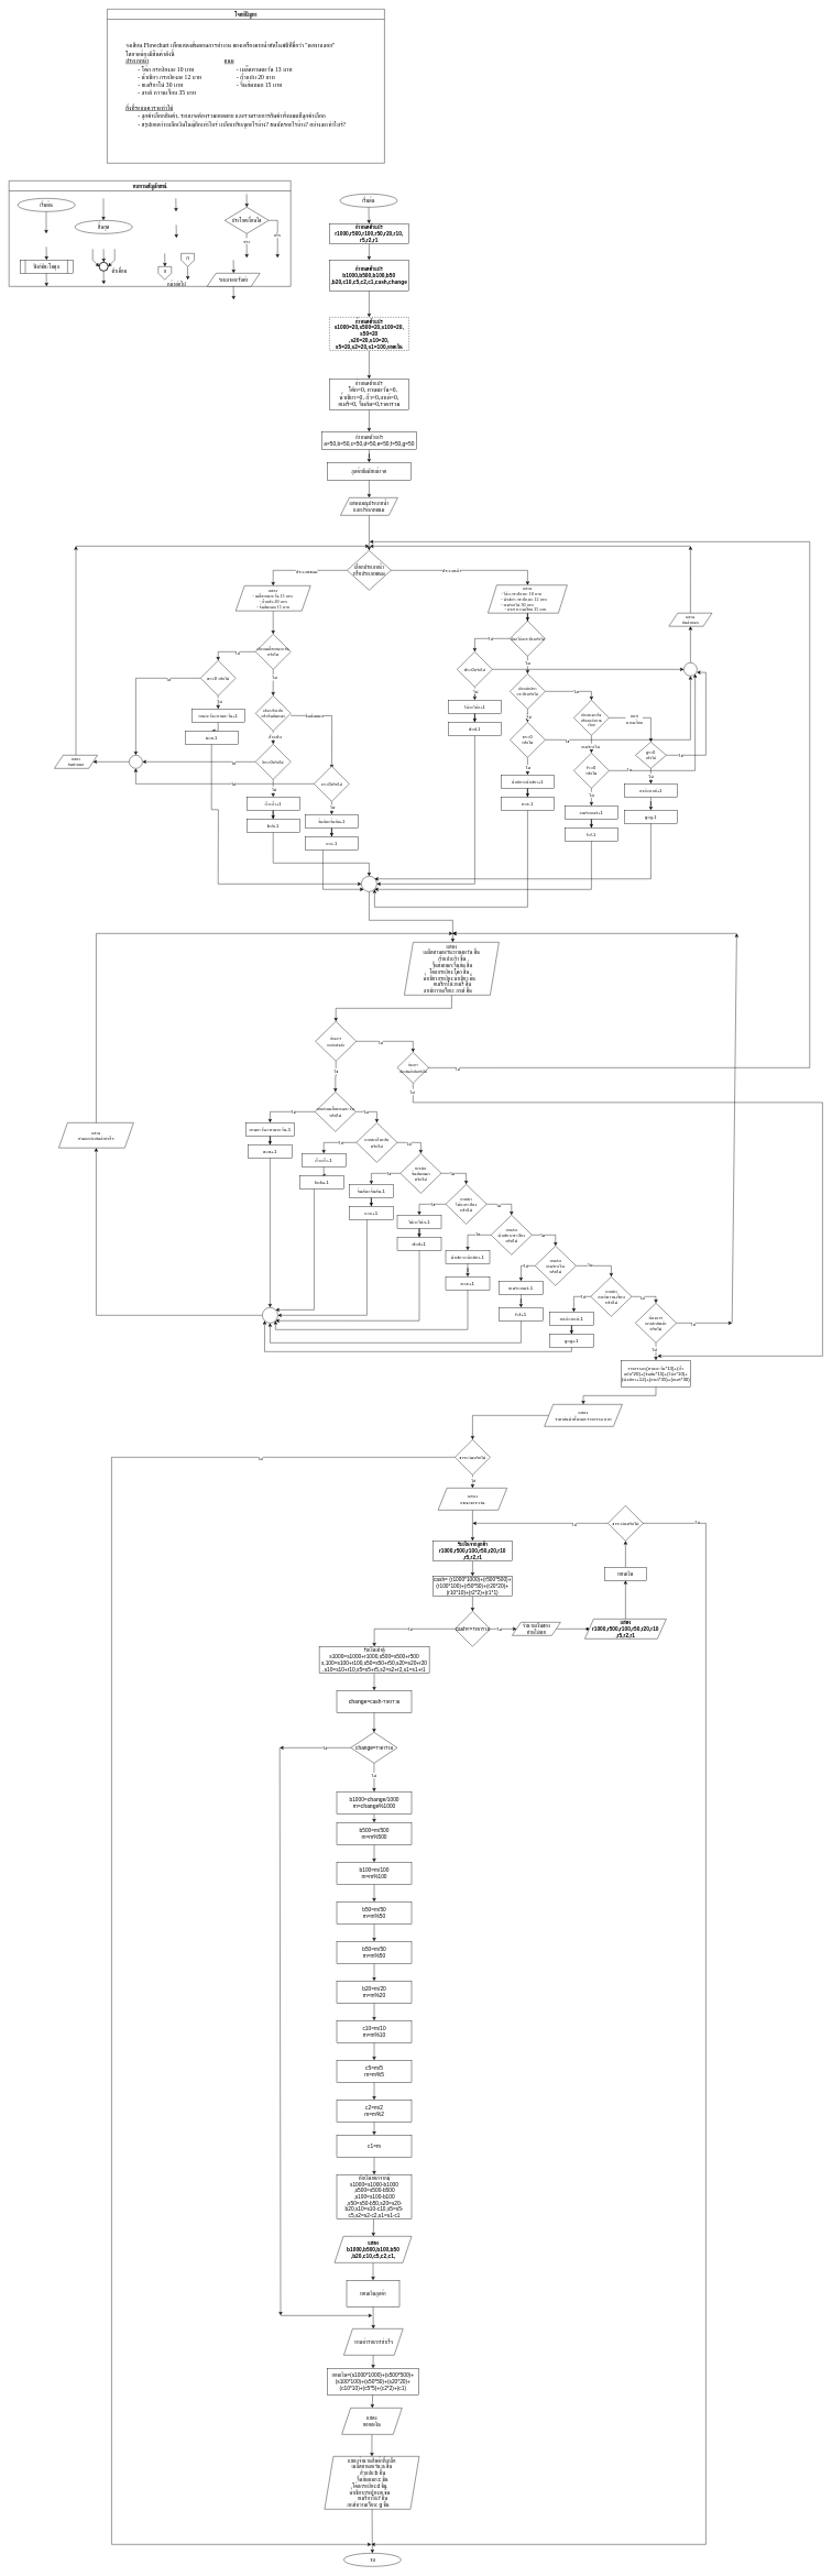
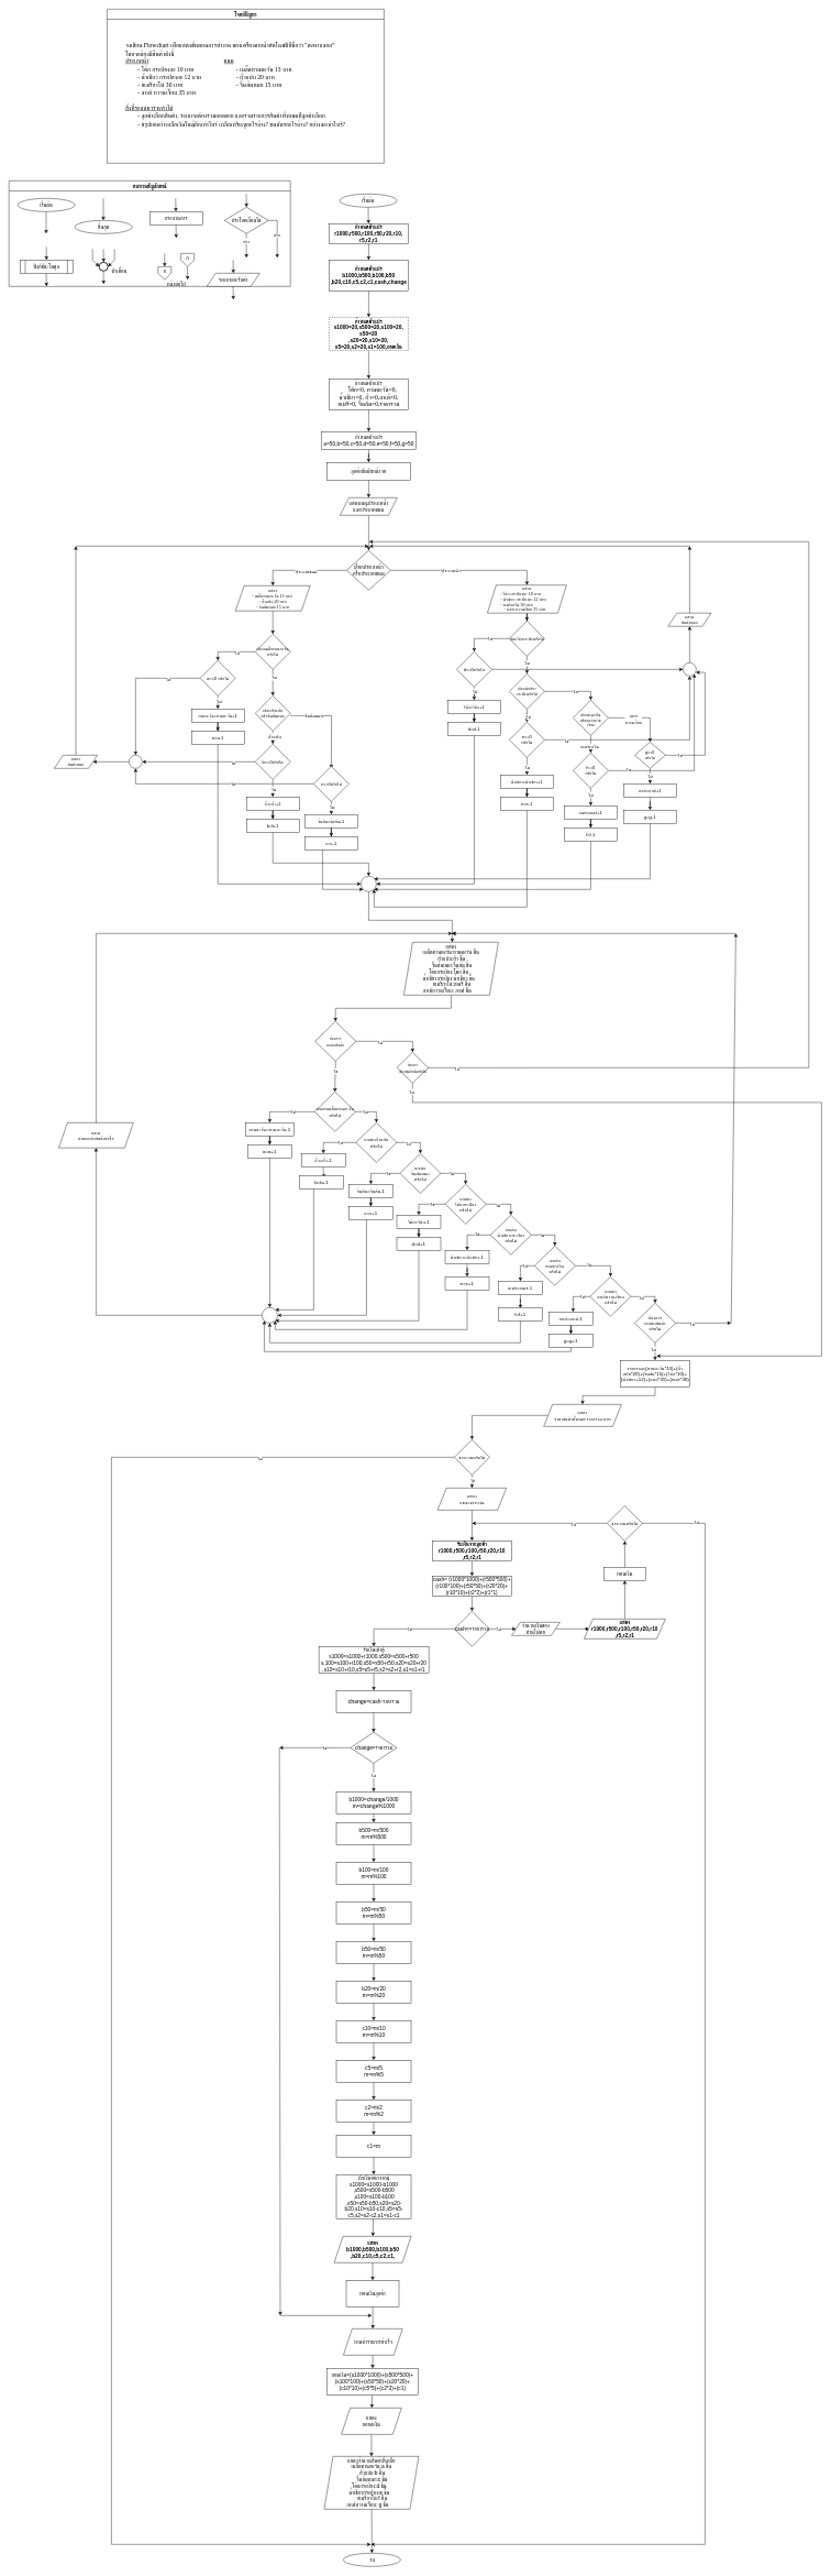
+ <mxCell id="9" value="กระบวนการ" style="rounded=0;whiteSpace=wrap;html=1;fontFamily=Sarabun;fontSource=https%3A%2F%2Ffonts.googleapis.com%2Fcss%3Ffamily%3DSarabun;" parent="4" vertex="1"><mxGeometry x="320" y="70" width="120" height="30" as="geometry" /></mxCell>
- <mxCell id="82" value="a=a-1" style="whiteSpace=wrap;html=1;fontSize=10;" parent="1" vertex="1"><mxGeometry x="420" y="1660.01" width="120" height="30" as="geometry" /></mxCell>
+ <mxCell id="82" value="a=a-1" style="whiteSpace=wrap;html=1;fontSize=10;" parent="1" vertex="1"><mxGeometry x="435" y="1660.01" width="120" height="30" as="geometry" /></mxCell>
- <mxCell id="204" value="" style="edgeStyle=orthogonalEdgeStyle;rounded=0;orthogonalLoop=1;jettySize=auto;html=1;" parent="1" source="205" target="217" edge="1"><mxGeometry relative="1" as="geometry" /></mxCell>
+ <mxCell id="204" value="" style="edgeStyle=orthogonalEdgeStyle;rounded=0;orthogonalLoop=1;jettySize=auto;html=1;endArrow=diamond;" parent="1" source="205" target="217" edge="1"><mxGeometry relative="1" as="geometry" /></mxCell>
